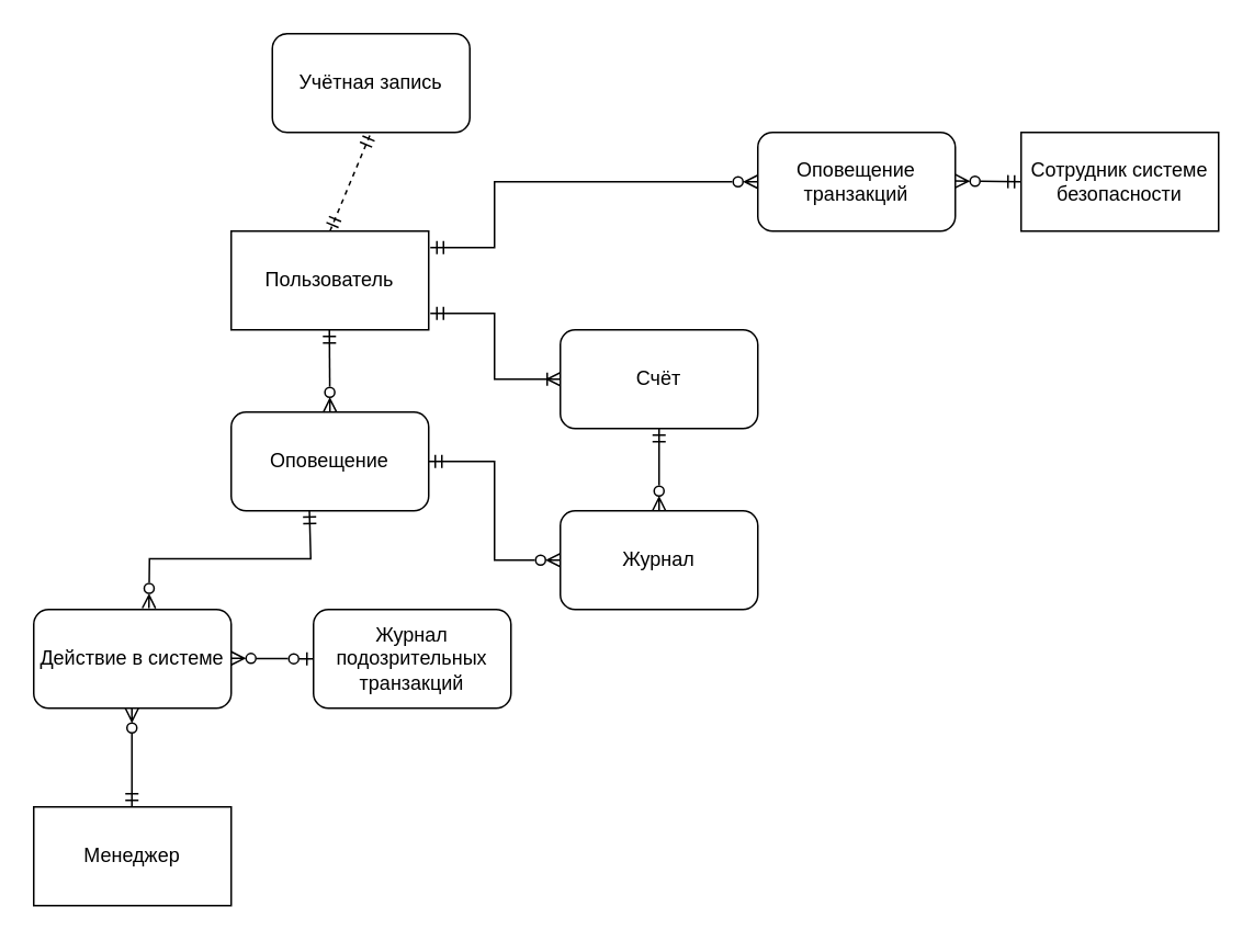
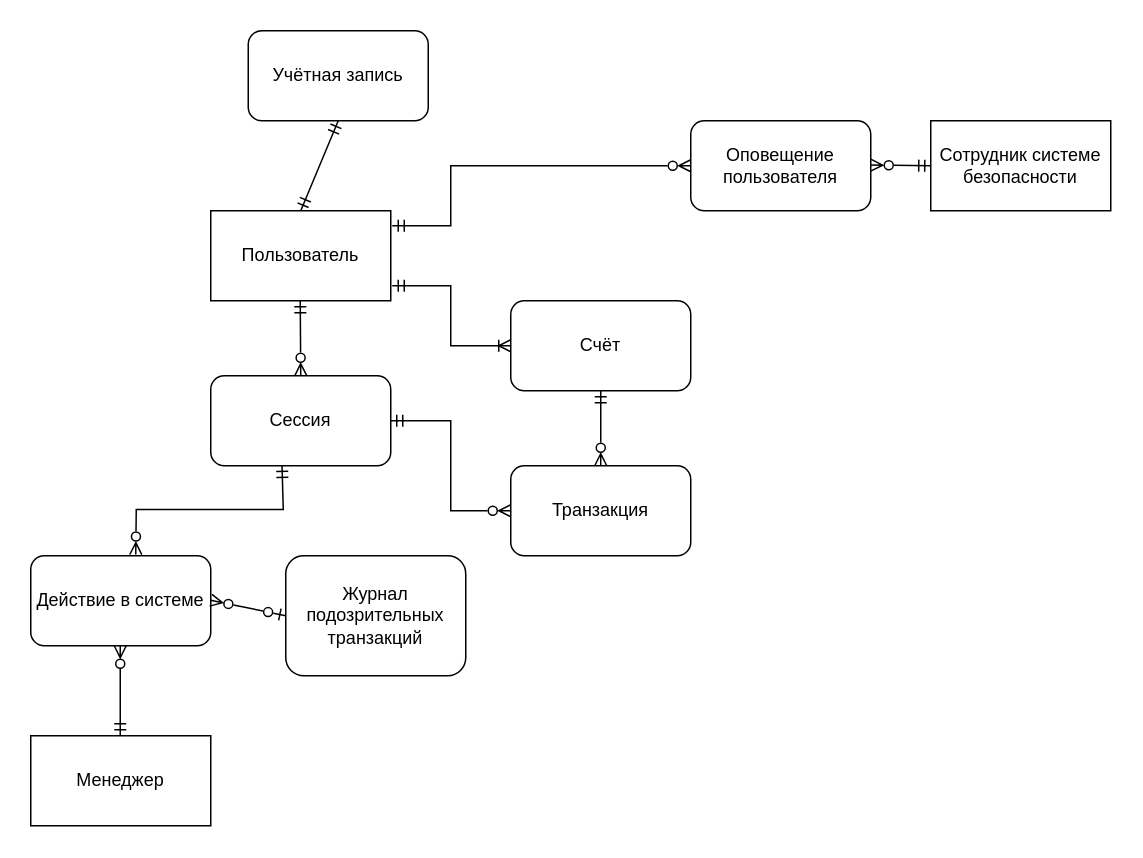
- <mxCell id="4" value="" style="endArrow=ERmandOne;html=1;rounded=0;exitX=0.5;exitY=0;exitDx=0;exitDy=0;startArrow=ERmandOne;startFill=0;endFill=0;entryX=0.5;entryY=1;entryDx=0;entryDy=0;dashed=1;" edge="1" parent="1" source="2" target="3"><mxGeometry relative="1" as="geometry"><mxPoint x="130" y="110" as="sourcePoint" /><mxPoint x="200" y="100" as="targetPoint" /></mxGeometry></mxCell>
+ <mxCell id="4" value="" style="endArrow=ERmandOne;html=1;rounded=0;exitX=0.5;exitY=0;exitDx=0;exitDy=0;startArrow=ERmandOne;startFill=0;endFill=0;entryX=0.5;entryY=1;entryDx=0;entryDy=0;" edge="1" parent="1" source="2" target="3"><mxGeometry relative="1" as="geometry"><mxPoint x="130" y="110" as="sourcePoint" /><mxPoint x="200" y="100" as="targetPoint" /></mxGeometry></mxCell>
- <mxCell id="7" value="Оповещение транзакций" style="rounded=1;whiteSpace=wrap;html=1;" vertex="1" parent="1"><mxGeometry x="460" y="80" width="120" height="60" as="geometry" /></mxCell>
+ <mxCell id="7" value="Оповещение пользователя" style="rounded=1;whiteSpace=wrap;html=1;" vertex="1" parent="1"><mxGeometry x="460" y="80" width="120" height="60" as="geometry" /></mxCell>
- <mxCell id="5" value="Оповещение" style="rounded=1;whiteSpace=wrap;html=1;" vertex="1" parent="1"><mxGeometry x="140" y="250" width="120" height="60" as="geometry" /></mxCell>
+ <mxCell id="5" value="Сессия" style="rounded=1;whiteSpace=wrap;html=1;" vertex="1" parent="1"><mxGeometry x="140" y="250" width="120" height="60" as="geometry" /></mxCell>
- <mxCell id="16" value="Журнал" style="rounded=1;whiteSpace=wrap;html=1;" vertex="1" parent="1"><mxGeometry x="340" y="310" width="120" height="60" as="geometry" /></mxCell>
+ <mxCell id="16" value="Транзакция" style="rounded=1;whiteSpace=wrap;html=1;" vertex="1" parent="1"><mxGeometry x="340" y="310" width="120" height="60" as="geometry" /></mxCell>
- <mxCell id="14" value="Журнал подозрительных транзакций" style="rounded=1;whiteSpace=wrap;html=1;" vertex="1" parent="1"><mxGeometry x="190" y="370" width="120" height="60" as="geometry" /></mxCell>
+ <mxCell id="14" value="Журнал подозрительных транзакций" style="rounded=1;whiteSpace=wrap;html=1;" vertex="1" parent="1"><mxGeometry x="190" y="370" width="120" height="80" as="geometry" /></mxCell>
